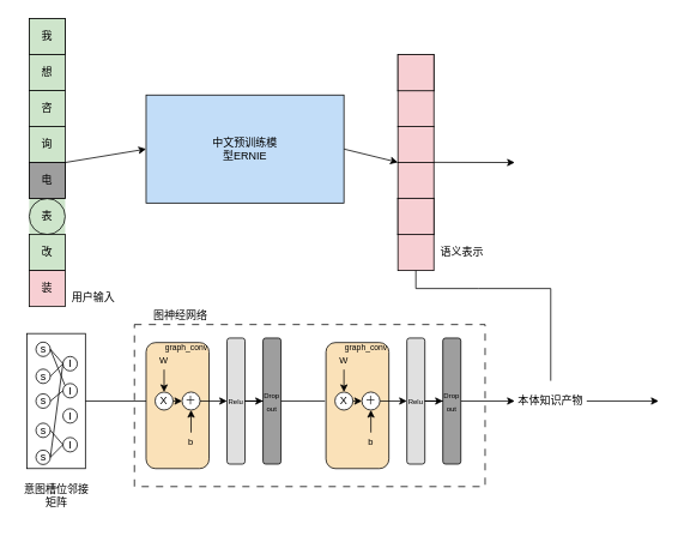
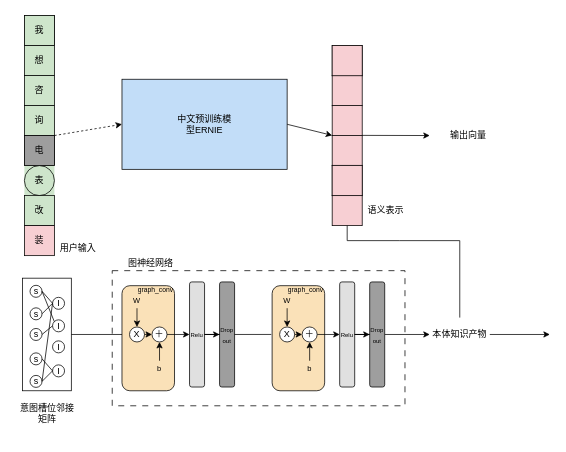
- <mxCell id="25" style="edgeStyle=none;rounded=0;orthogonalLoop=1;jettySize=auto;html=1;exitX=1;exitY=1;exitDx=0;exitDy=0;entryX=0;entryY=0.5;entryDx=0;entryDy=0;" edge="1" parent="1" source="8" target="51"><mxGeometry relative="1" as="geometry"><mxPoint x="152" y="140" as="targetPoint" /></mxGeometry></mxCell>
+ <mxCell id="25" style="edgeStyle=none;rounded=0;orthogonalLoop=1;jettySize=auto;html=1;exitX=1;exitY=1;exitDx=0;exitDy=0;entryX=0;entryY=0.5;entryDx=0;entryDy=0;dashed=1;" edge="1" parent="1" source="8" target="51"><mxGeometry relative="1" as="geometry"><mxPoint x="152" y="140" as="targetPoint" /></mxGeometry></mxCell>
+ <mxCell id="27" value="输出向量" style="rounded=0;whiteSpace=wrap;html=1;strokeColor=none;fillColor=none;" vertex="1" parent="1"><mxGeometry x="582" y="150" width="83" height="60" as="geometry" /></mxCell>
